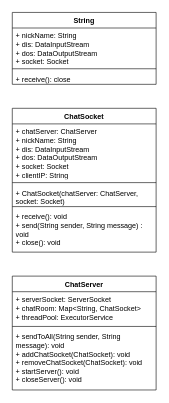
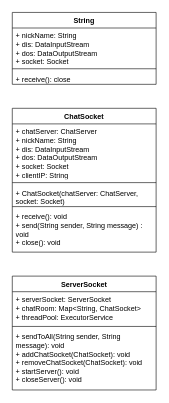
- <mxCell id="12" value="ChatServer" style="swimlane;fontStyle=1;align=center;verticalAlign=top;childLayout=stackLayout;horizontal=1;startSize=26;horizontalStack=0;resizeParent=1;resizeParentMax=0;resizeLast=0;collapsible=1;marginBottom=0;whiteSpace=wrap;html=1;" parent="1" vertex="1"><mxGeometry x="20" y="460" width="240" height="190" as="geometry" /></mxCell>
+ <mxCell id="12" value="ServerSocket" style="swimlane;fontStyle=1;align=center;verticalAlign=top;childLayout=stackLayout;horizontal=1;startSize=26;horizontalStack=0;resizeParent=1;resizeParentMax=0;resizeLast=0;collapsible=1;marginBottom=0;whiteSpace=wrap;html=1;" parent="1" vertex="1"><mxGeometry x="20" y="460" width="240" height="190" as="geometry" /></mxCell>
